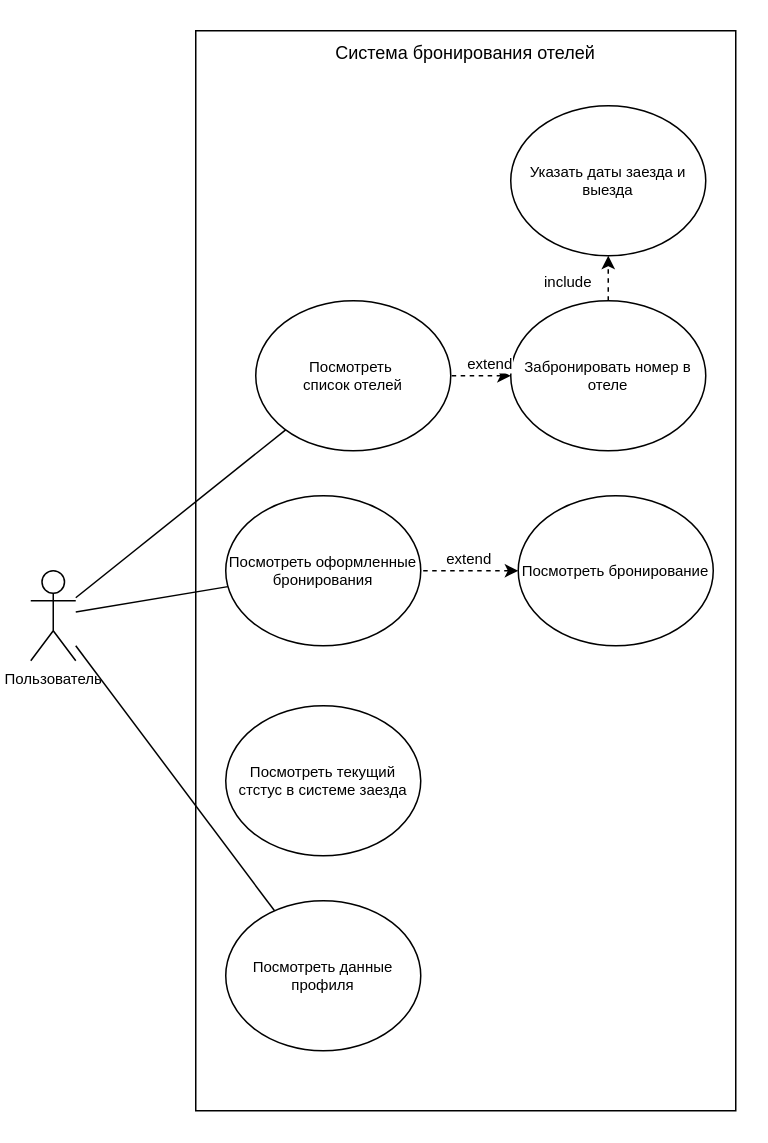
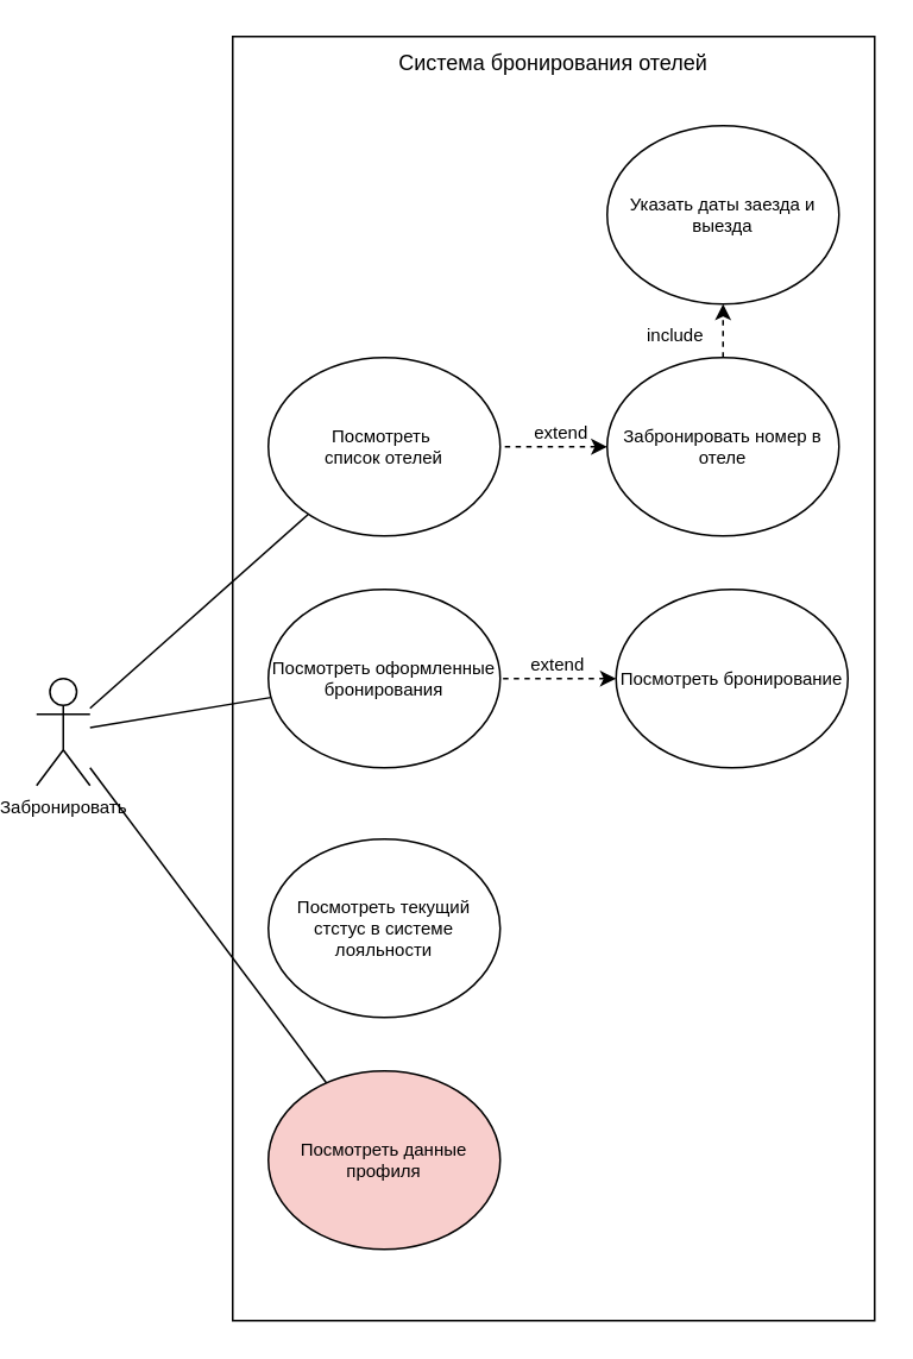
- <mxCell id="17" value="Посмотреть&amp;nbsp;&lt;div&gt;список отелей&lt;/div&gt;" style="ellipse;whiteSpace=wrap;html=1;fontSize=10;" vertex="1" parent="1"><mxGeometry x="170" y="200" width="130" height="100" as="geometry" /></mxCell>
+ <mxCell id="17" value="Посмотреть&amp;nbsp;&lt;div&gt;список отелей&lt;/div&gt;" style="ellipse;whiteSpace=wrap;html=1;fontSize=10;" vertex="1" parent="1"><mxGeometry x="150" y="200" width="130" height="100" as="geometry" /></mxCell>
- <mxCell id="3" value="Пользователь" style="shape=umlActor;verticalLabelPosition=bottom;verticalAlign=top;html=1;outlineConnect=0;fontSize=10;" parent="1" vertex="1"><mxGeometry x="20" y="380" width="30" height="60" as="geometry" /></mxCell>
+ <mxCell id="3" value="Забронировать" style="shape=umlActor;verticalLabelPosition=bottom;verticalAlign=top;html=1;outlineConnect=0;fontSize=10;" parent="1" vertex="1"><mxGeometry x="20" y="380" width="30" height="60" as="geometry" /></mxCell>
- <mxCell id="16" value="Посмотреть текущий стстус в системе заезда" style="ellipse;whiteSpace=wrap;html=1;fontSize=10;" parent="1" vertex="1"><mxGeometry x="150" y="470" width="130" height="100" as="geometry" /></mxCell>
+ <mxCell id="16" value="Посмотреть текущий стстус в системе лояльности" style="ellipse;whiteSpace=wrap;html=1;fontSize=10;" parent="1" vertex="1"><mxGeometry x="150" y="470" width="130" height="100" as="geometry" /></mxCell>
- <mxCell id="5" value="Посмотреть данные профиля" style="ellipse;whiteSpace=wrap;html=1;fontSize=10;" parent="1" vertex="1"><mxGeometry x="150" y="600" width="130" height="100" as="geometry" /></mxCell>
+ <mxCell id="5" value="Посмотреть данные профиля" style="ellipse;whiteSpace=wrap;html=1;fontSize=10;fillColor=#f8cecc;" parent="1" vertex="1"><mxGeometry x="150" y="600" width="130" height="100" as="geometry" /></mxCell>
